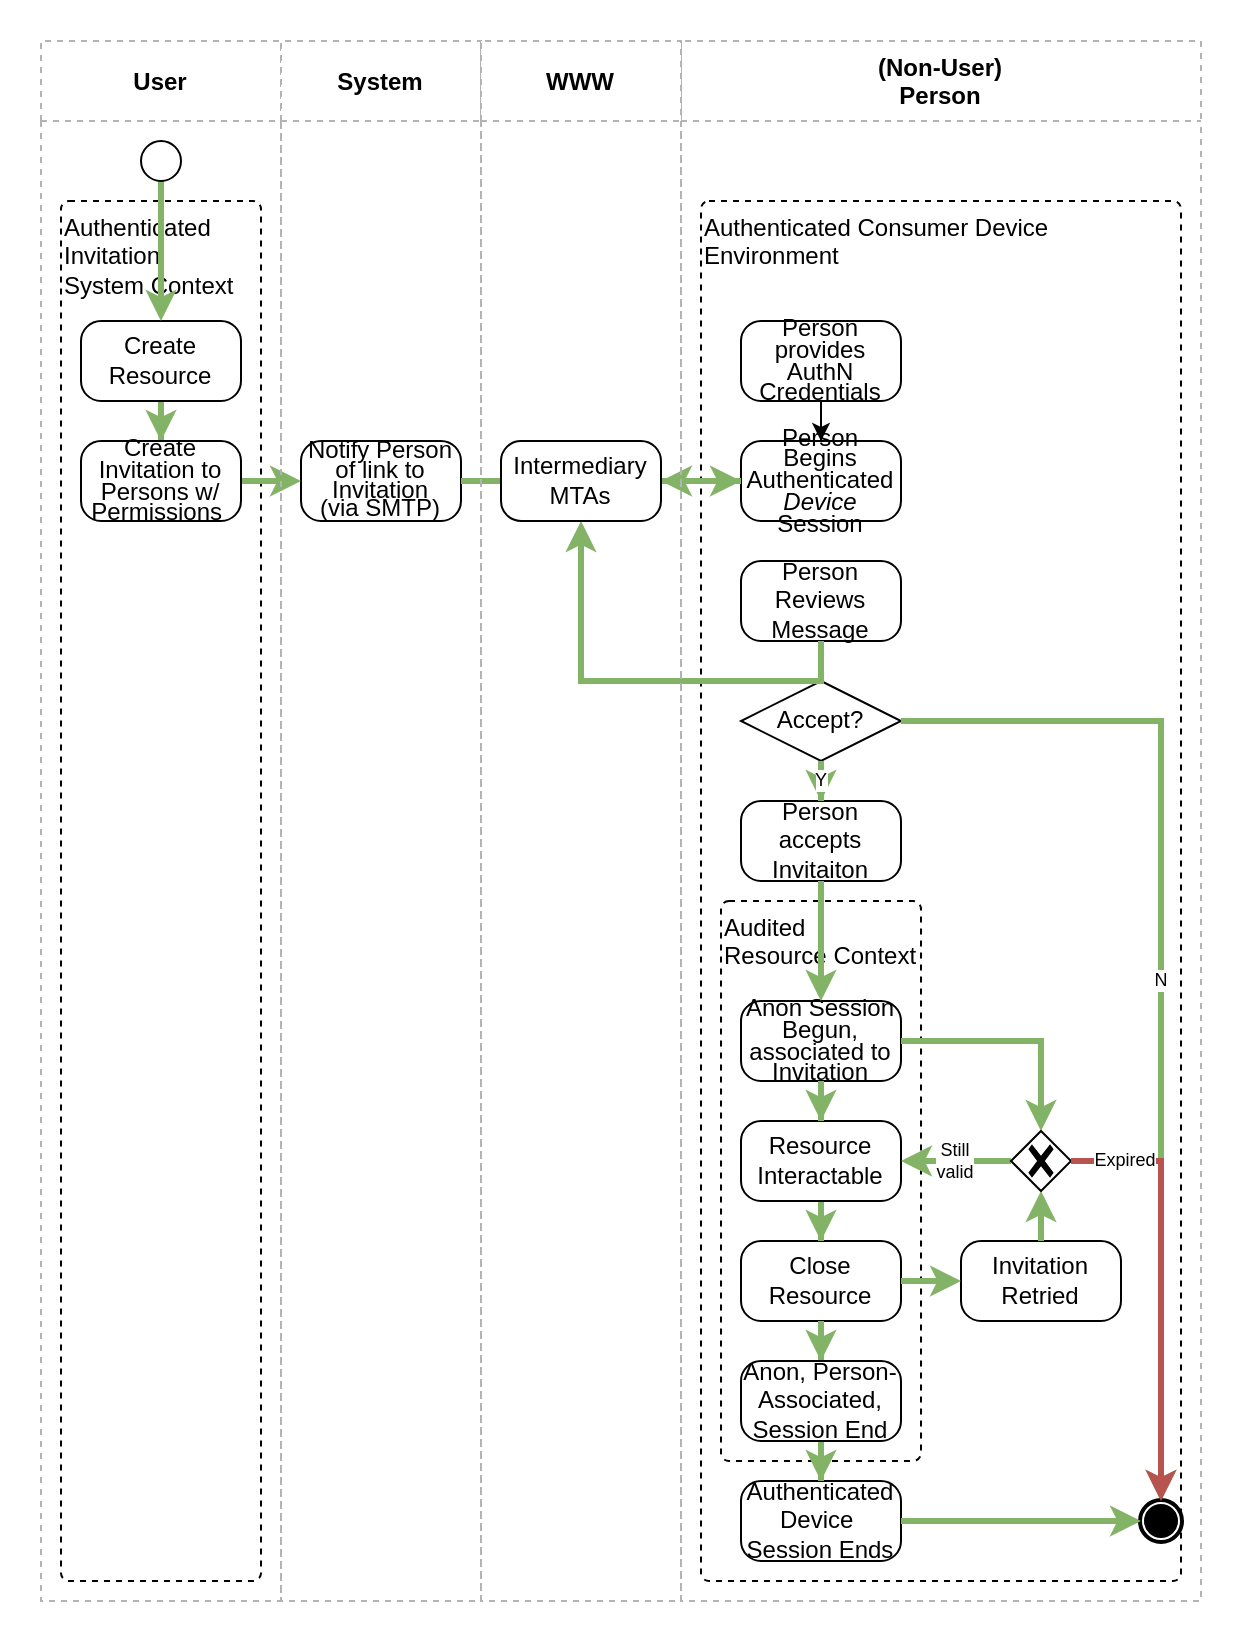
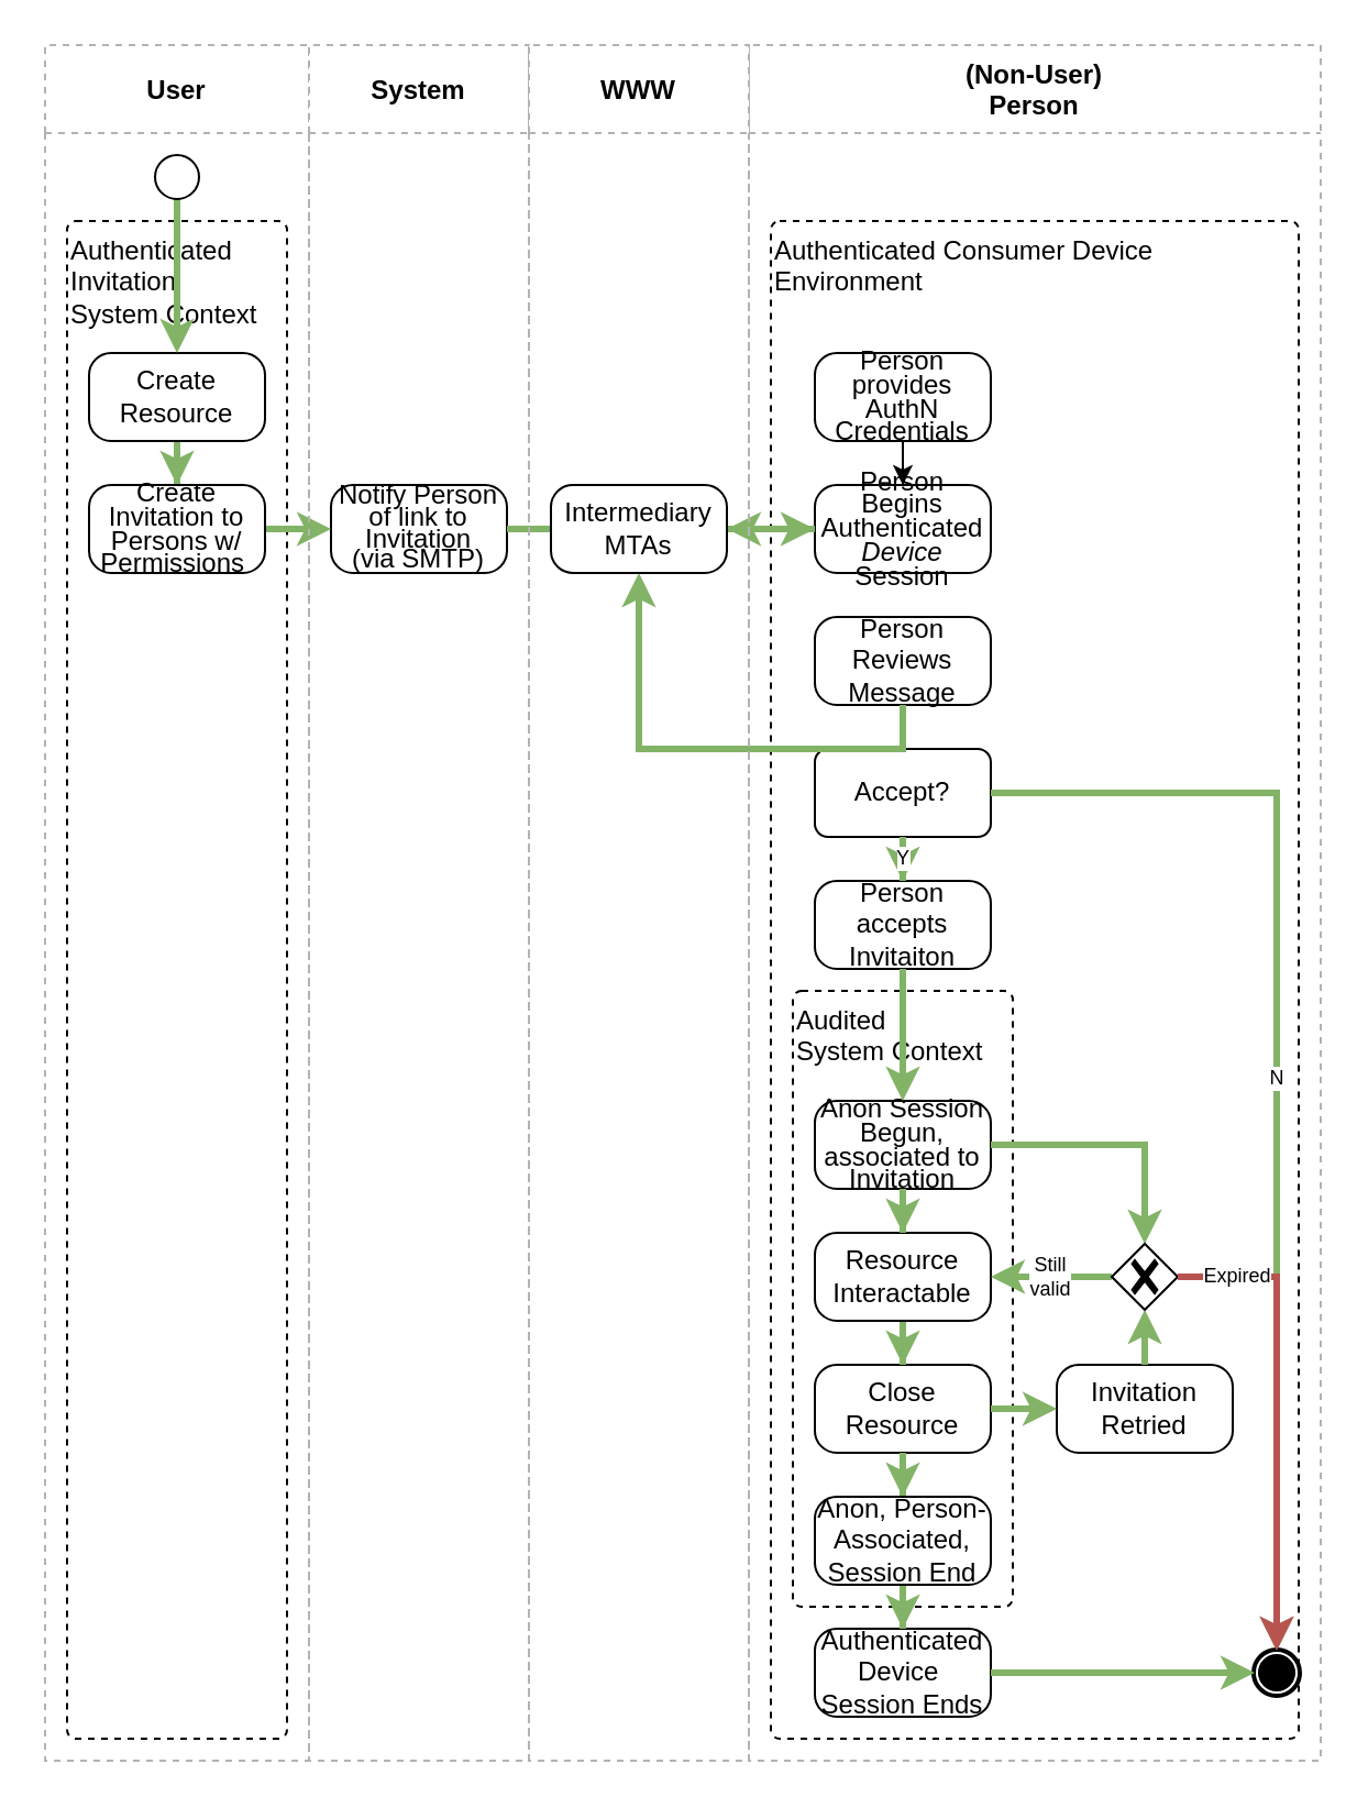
- <mxCell id="6" value="Accept?" style="rhombus;whiteSpace=wrap;html=1;fontFamily=Helvetica;fontSize=12;fontColor=default;align=center;strokeColor=default;fillColor=default;" vertex="1" parent="4"><mxGeometry x="20" y="240" width="80" height="40" as="geometry" /></mxCell>
+ <mxCell id="6" value="Accept?" style="whiteSpace=wrap;html=1;fontFamily=Helvetica;fontSize=12;fontColor=default;align=center;strokeColor=default;fillColor=default;rounded=1;" vertex="1" parent="4"><mxGeometry x="20" y="240" width="80" height="40" as="geometry" /></mxCell>
- <mxCell id="15" value="Audited &lt;br&gt;Resource Context" style="rounded=1;whiteSpace=wrap;html=1;absoluteArcSize=1;arcSize=8;dashed=1;container=1;collapsible=0;recursiveResize=0;align=left;verticalAlign=top;" vertex="1" parent="4"><mxGeometry x="10" y="350" width="100" height="280" as="geometry" /></mxCell>
+ <mxCell id="15" value="Audited &lt;br&gt;System Context" style="rounded=1;whiteSpace=wrap;html=1;absoluteArcSize=1;arcSize=8;dashed=1;container=1;collapsible=0;recursiveResize=0;align=left;verticalAlign=top;" vertex="1" parent="4"><mxGeometry x="10" y="350" width="100" height="280" as="geometry" /></mxCell>
